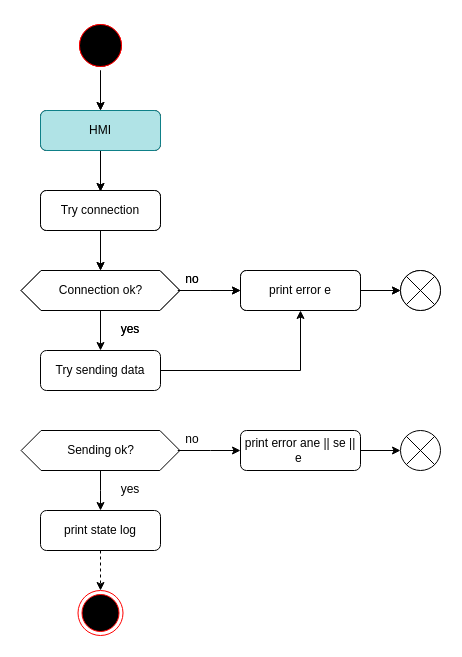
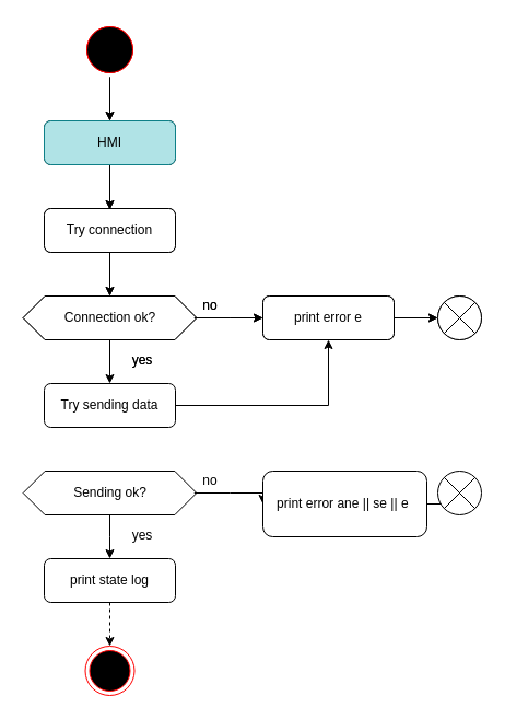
- <mxCell id="39" value="print error ane || se || e&amp;nbsp;" style="rounded=1;whiteSpace=wrap;html=1;" parent="1" vertex="1"><mxGeometry x="240" y="430" width="120" height="40" as="geometry" /></mxCell>
+ <mxCell id="39" value="print error ane || se || e&amp;nbsp;" style="rounded=1;whiteSpace=wrap;html=1;" parent="1" vertex="1"><mxGeometry x="240" y="430" width="150" height="60" as="geometry" /></mxCell>
